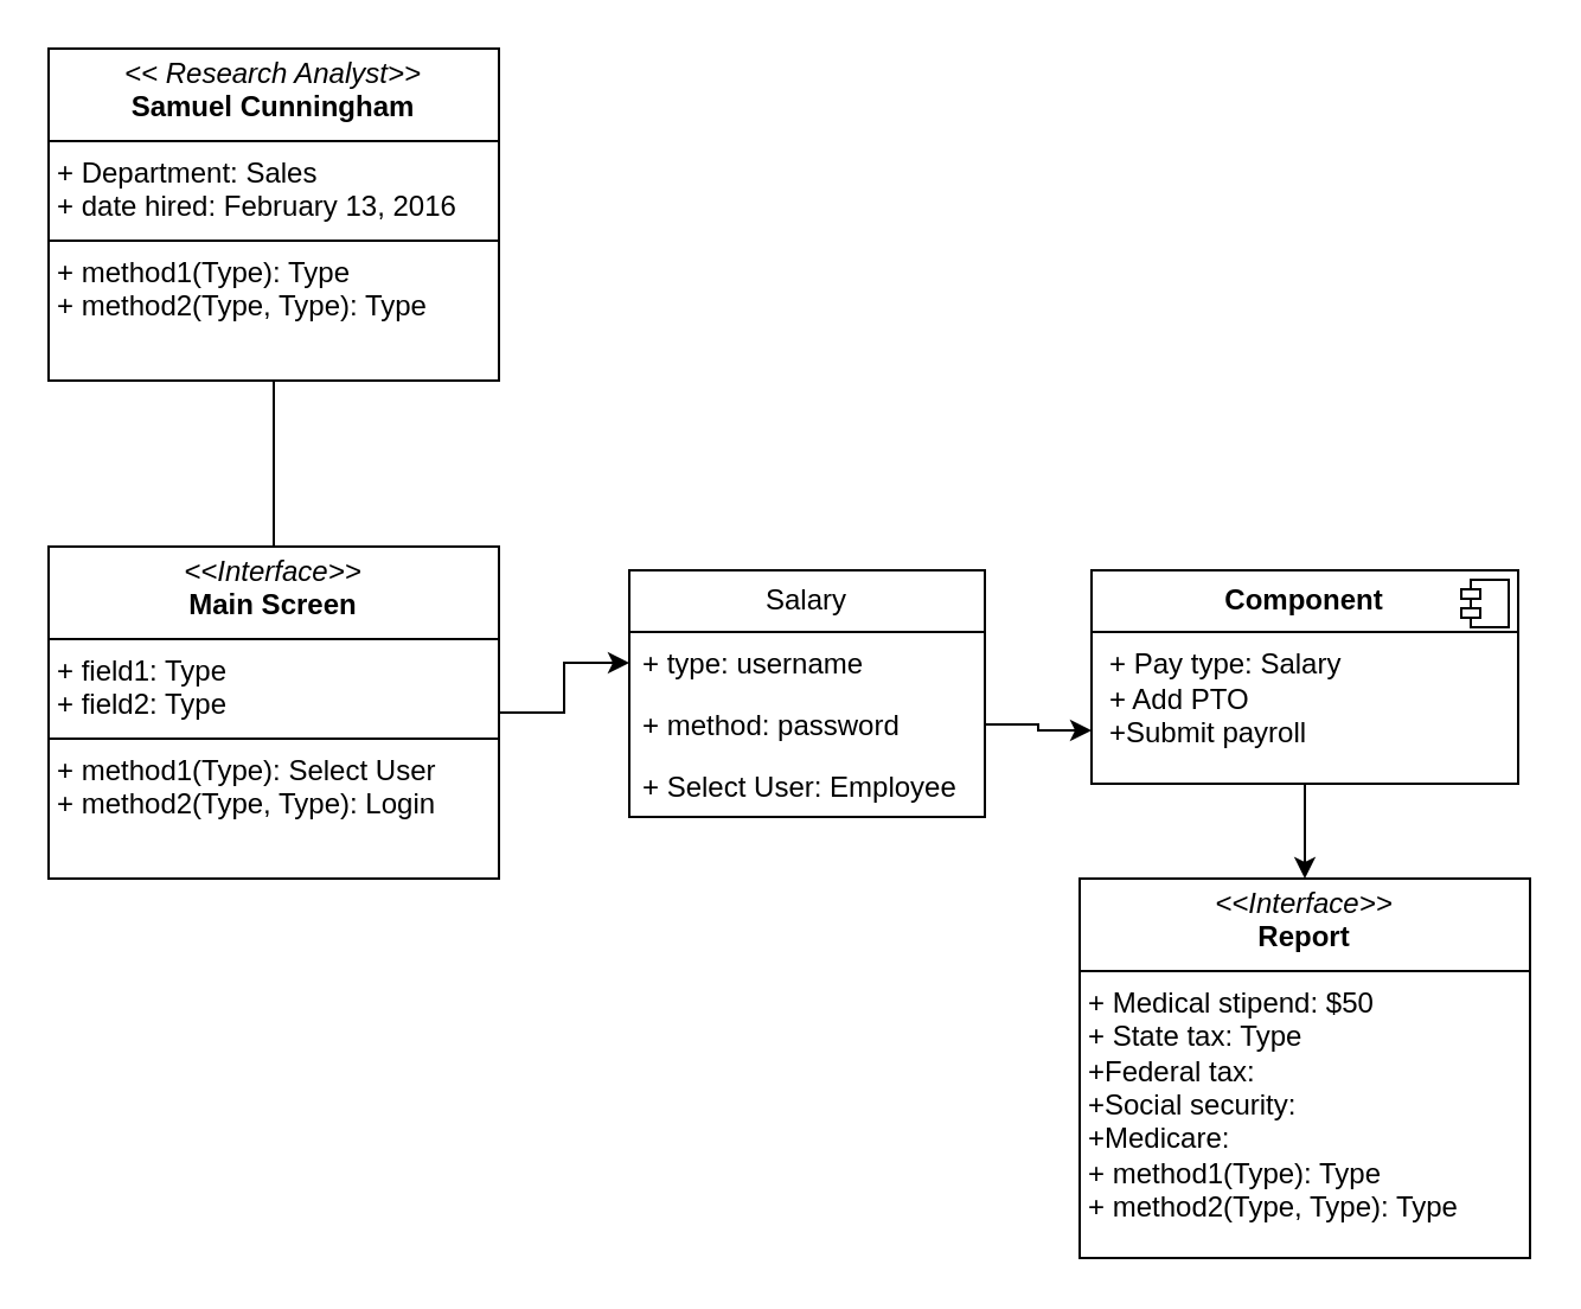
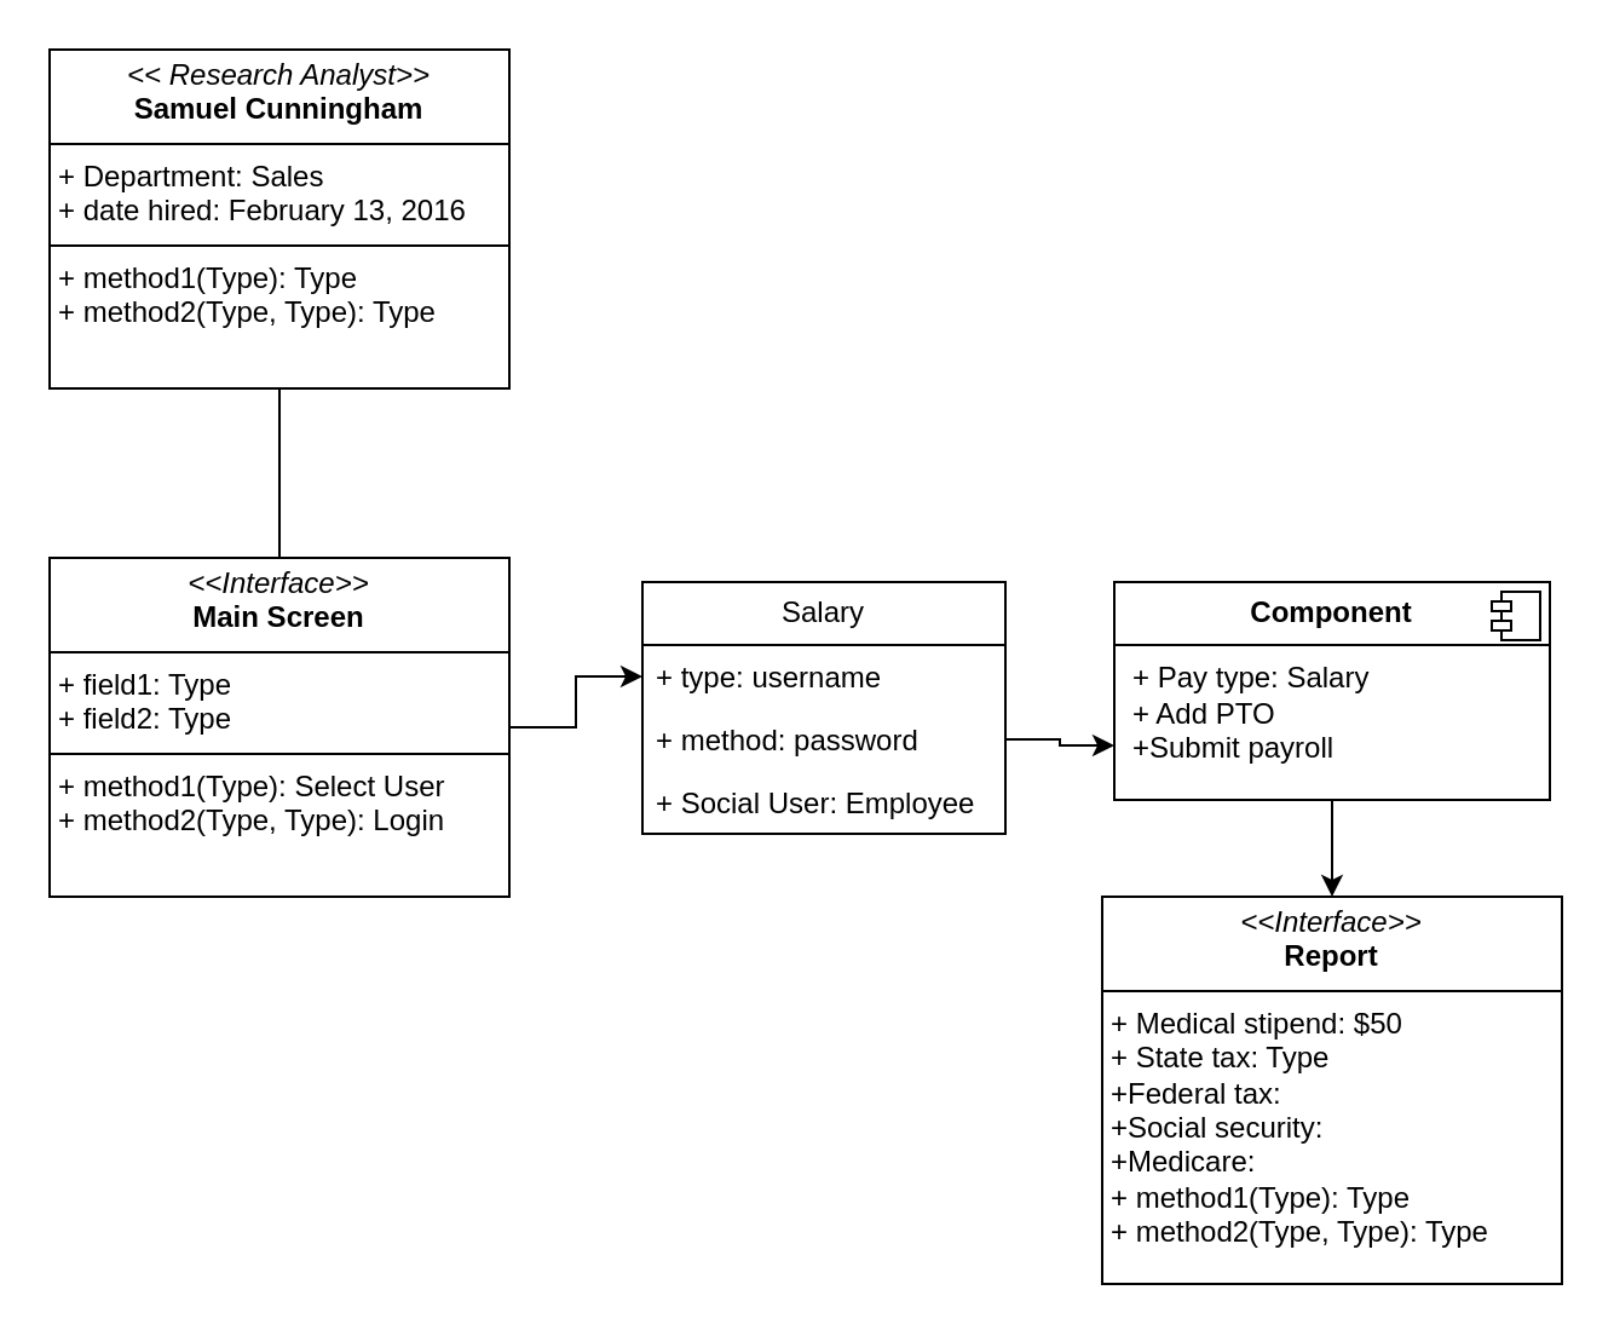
- <mxCell id="7" value="+ Select User: Employee" style="text;strokeColor=none;fillColor=none;align=left;verticalAlign=top;spacingLeft=4;spacingRight=4;overflow=hidden;rotatable=0;points=[[0,0.5],[1,0.5]];portConstraint=eastwest;whiteSpace=wrap;html=1;" vertex="1" parent="4"><mxGeometry y="78" width="150" height="26" as="geometry" /></mxCell>
+ <mxCell id="7" value="+ Social User: Employee" style="text;strokeColor=none;fillColor=none;align=left;verticalAlign=top;spacingLeft=4;spacingRight=4;overflow=hidden;rotatable=0;points=[[0,0.5],[1,0.5]];portConstraint=eastwest;whiteSpace=wrap;html=1;" vertex="1" parent="4"><mxGeometry y="78" width="150" height="26" as="geometry" /></mxCell>
